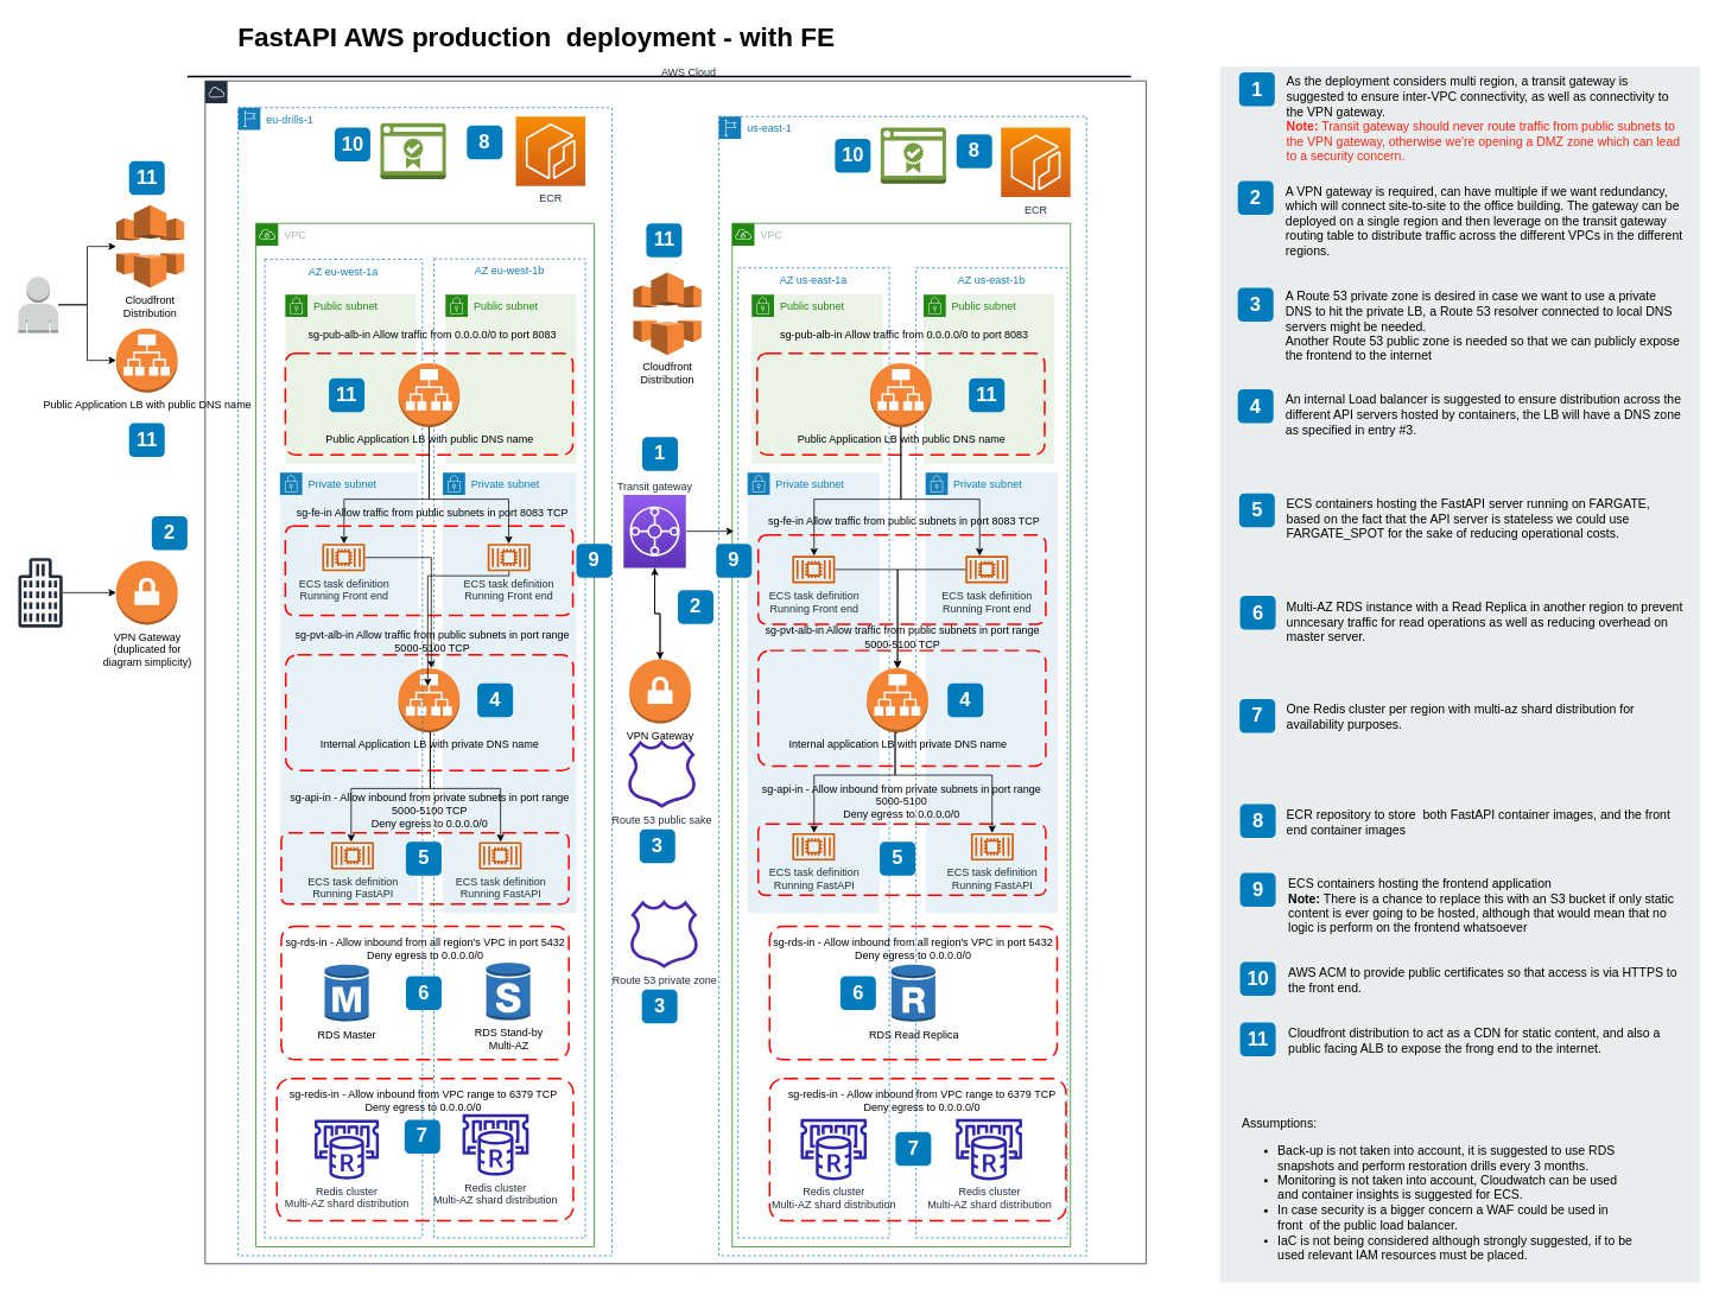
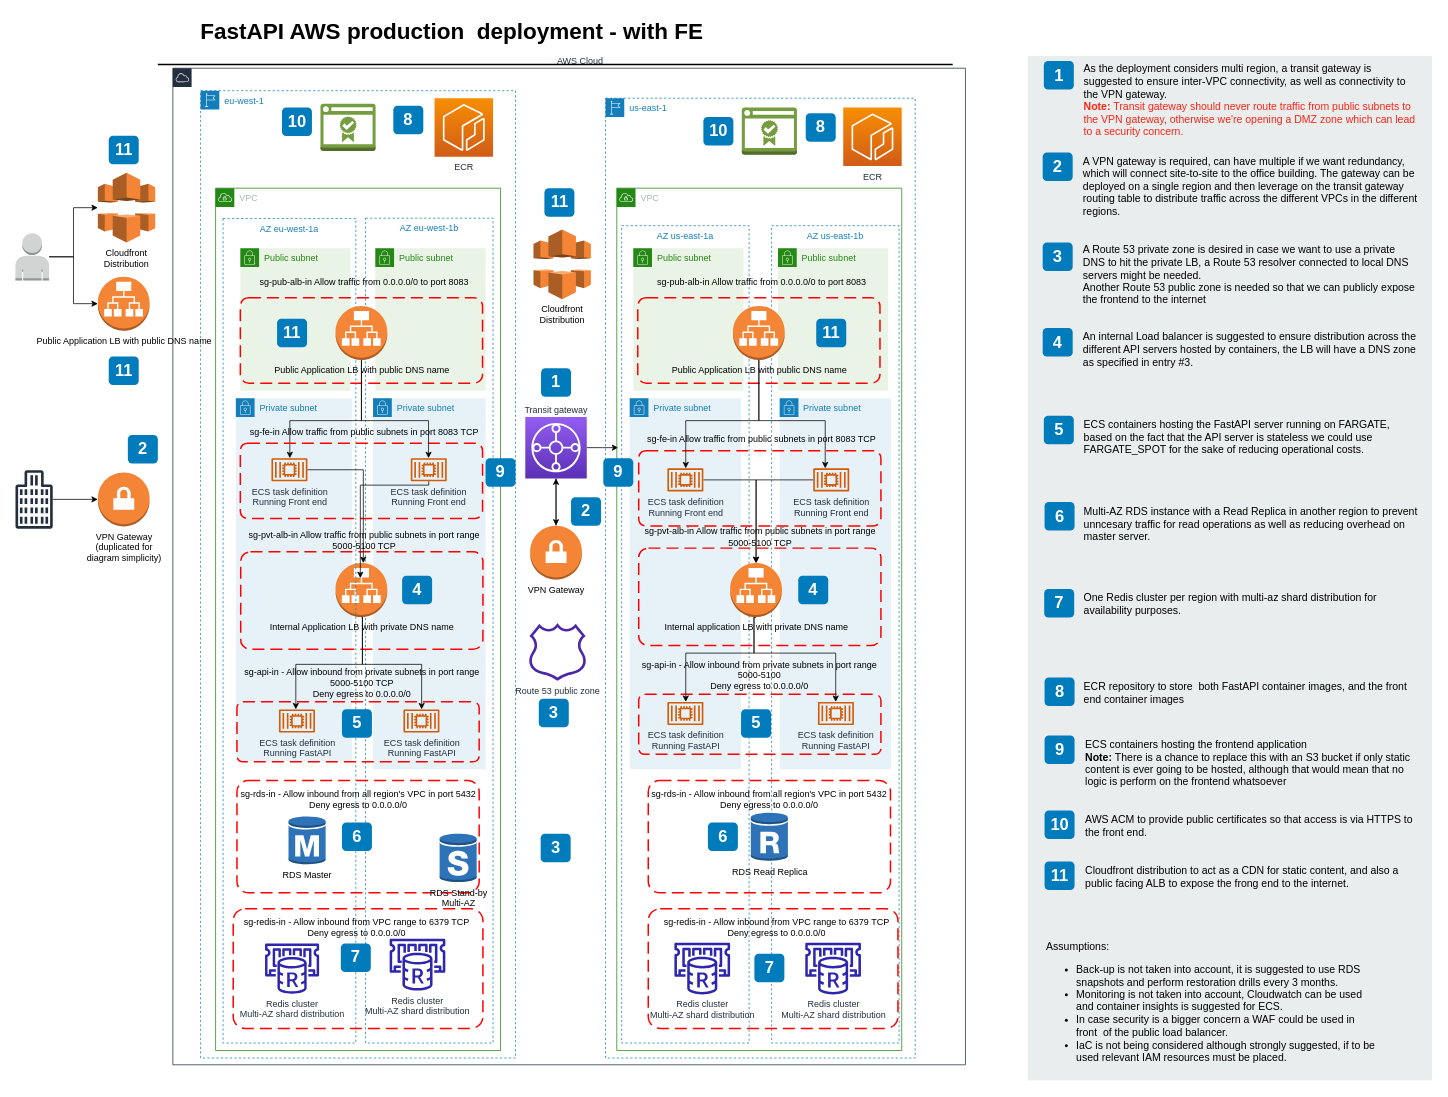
- <mxCell id="3" value="eu-drills-1" style="points=[[0,0],[0.25,0],[0.5,0],[0.75,0],[1,0],[1,0.25],[1,0.5],[1,0.75],[1,1],[0.75,1],[0.5,1],[0.25,1],[0,1],[0,0.75],[0,0.5],[0,0.25]];outlineConnect=0;gradientColor=none;html=1;whiteSpace=wrap;fontSize=12;fontStyle=0;container=1;pointerEvents=0;collapsible=0;recursiveResize=0;shape=mxgraph.aws4.group;grIcon=mxgraph.aws4.group_region;strokeColor=#147EBA;fillColor=none;verticalAlign=top;align=left;spacingLeft=30;fontColor=#147EBA;dashed=1;" vertex="1" parent="2"><mxGeometry x="37" y="30" width="420" height="1290" as="geometry" /></mxCell>
+ <mxCell id="3" value="eu-west-1" style="points=[[0,0],[0.25,0],[0.5,0],[0.75,0],[1,0],[1,0.25],[1,0.5],[1,0.75],[1,1],[0.75,1],[0.5,1],[0.25,1],[0,1],[0,0.75],[0,0.5],[0,0.25]];outlineConnect=0;gradientColor=none;html=1;whiteSpace=wrap;fontSize=12;fontStyle=0;container=1;pointerEvents=0;collapsible=0;recursiveResize=0;shape=mxgraph.aws4.group;grIcon=mxgraph.aws4.group_region;strokeColor=#147EBA;fillColor=none;verticalAlign=top;align=left;spacingLeft=30;fontColor=#147EBA;dashed=1;" vertex="1" parent="2"><mxGeometry x="37" y="30" width="420" height="1290" as="geometry" /></mxCell>
- <mxCell id="50" value="Transit gateway" style="sketch=0;points=[[0,0,0],[0.25,0,0],[0.5,0,0],[0.75,0,0],[1,0,0],[0,1,0],[0.25,1,0],[0.5,1,0],[0.75,1,0],[1,1,0],[0,0.25,0],[0,0.5,0],[0,0.75,0],[1,0.25,0],[1,0.5,0],[1,0.75,0]];outlineConnect=0;fontColor=#232F3E;gradientColor=#945DF2;gradientDirection=north;fillColor=#5A30B5;strokeColor=#ffffff;dashed=0;verticalLabelPosition=top;verticalAlign=bottom;align=center;html=1;fontSize=12;fontStyle=0;aspect=fixed;shape=mxgraph.aws4.resourceIcon;resIcon=mxgraph.aws4.transit_gateway;labelPosition=center;" vertex="1" parent="2"><mxGeometry x="470" y="465" width="70" height="82" as="geometry" /></mxCell>
+ <mxCell id="50" value="Transit gateway" style="sketch=0;points=[[0,0,0],[0.25,0,0],[0.5,0,0],[0.75,0,0],[1,0,0],[0,1,0],[0.25,1,0],[0.5,1,0],[0.75,1,0],[1,1,0],[0,0.25,0],[0,0.5,0],[0,0.75,0],[1,0.25,0],[1,0.5,0],[1,0.75,0]];outlineConnect=0;fontColor=#232F3E;gradientColor=#945DF2;gradientDirection=north;fillColor=#5A30B5;strokeColor=#ffffff;dashed=0;verticalLabelPosition=top;verticalAlign=bottom;align=center;html=1;fontSize=12;fontStyle=0;aspect=fixed;shape=mxgraph.aws4.resourceIcon;resIcon=mxgraph.aws4.transit_gateway;labelPosition=center;" vertex="1" parent="2"><mxGeometry x="470" y="465" width="82" height="82" as="geometry" /></mxCell>
- <mxCell id="51" value="VPN Gateway" style="outlineConnect=0;dashed=0;verticalLabelPosition=bottom;verticalAlign=top;align=center;html=1;shape=mxgraph.aws3.vpn_gateway;fillColor=#F58536;gradientColor=none;" vertex="1" parent="2"><mxGeometry x="476.5" y="650" width="69" height="72" as="geometry" /></mxCell>
+ <mxCell id="51" value="VPN Gateway" style="outlineConnect=0;dashed=0;verticalLabelPosition=bottom;verticalAlign=top;align=center;html=1;shape=mxgraph.aws3.vpn_gateway;fillColor=#F58536;gradientColor=none;" vertex="1" parent="2"><mxGeometry x="476.5" y="610" width="69" height="72" as="geometry" /></mxCell>
- <mxCell id="99" value="Route 53 public sake" style="sketch=0;outlineConnect=0;fontColor=#232F3E;gradientColor=none;fillColor=#4D27AA;strokeColor=none;dashed=0;verticalLabelPosition=bottom;verticalAlign=top;align=center;html=1;fontSize=12;fontStyle=0;aspect=fixed;pointerEvents=1;shape=mxgraph.aws4.hosted_zone;" vertex="1" parent="2"><mxGeometry x="474" y="740" width="78" height="77" as="geometry" /></mxCell>
+ <mxCell id="99" value="Route 53 public zone" style="sketch=0;outlineConnect=0;fontColor=#232F3E;gradientColor=none;fillColor=#4D27AA;strokeColor=none;dashed=0;verticalLabelPosition=bottom;verticalAlign=top;align=center;html=1;fontSize=12;fontStyle=0;aspect=fixed;pointerEvents=1;shape=mxgraph.aws4.hosted_zone;" vertex="1" parent="2"><mxGeometry x="474" y="740" width="78" height="77" as="geometry" /></mxCell>
- <mxCell id="103" value="Route 53 private zone" style="sketch=0;outlineConnect=0;fontColor=#232F3E;gradientColor=none;fillColor=#4D27AA;strokeColor=none;dashed=0;verticalLabelPosition=bottom;verticalAlign=top;align=center;html=1;fontSize=12;fontStyle=0;aspect=fixed;pointerEvents=1;shape=mxgraph.aws4.hosted_zone;" vertex="1" parent="2"><mxGeometry x="476.5" y="920" width="78" height="77" as="geometry" /></mxCell>
- <mxCell id="18" value="RDS Stand-by&lt;br&gt;Multi-AZ" style="outlineConnect=0;dashed=0;verticalLabelPosition=bottom;verticalAlign=top;align=center;html=1;shape=mxgraph.aws3.rds_db_instance_standby_multi_az;fillColor=#2E73B8;gradientColor=none;" vertex="1" parent="12"><mxGeometry x="258.75" y="830" width="49.5" height="66" as="geometry" /></mxCell>
+ <mxCell id="18" value="RDS Stand-by&lt;br&gt;Multi-AZ" style="outlineConnect=0;dashed=0;verticalLabelPosition=bottom;verticalAlign=top;align=center;html=1;shape=mxgraph.aws3.rds_db_instance_standby_multi_az;fillColor=#2E73B8;gradientColor=none;" vertex="1" parent="12"><mxGeometry x="298.75" y="860" width="49.5" height="66" as="geometry" /></mxCell>
- <mxCell id="14" value="RDS Master" style="outlineConnect=0;dashed=0;verticalLabelPosition=bottom;verticalAlign=top;align=center;html=1;shape=mxgraph.aws3.rds_db_instance;fillColor=#2E73B8;gradientColor=none;" vertex="1" parent="12"><mxGeometry x="77.25" y="831.75" width="49.5" height="66" as="geometry" /></mxCell>
+ <mxCell id="14" value="RDS Master" style="outlineConnect=0;dashed=0;verticalLabelPosition=bottom;verticalAlign=top;align=center;html=1;shape=mxgraph.aws3.rds_db_instance;fillColor=#2E73B8;gradientColor=none;" vertex="1" parent="12"><mxGeometry x="97.25" y="836.75" width="49.5" height="66" as="geometry" /></mxCell>
